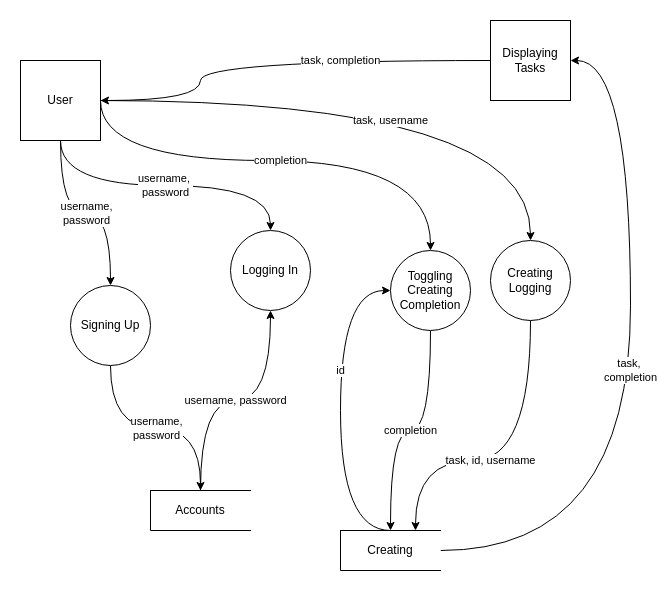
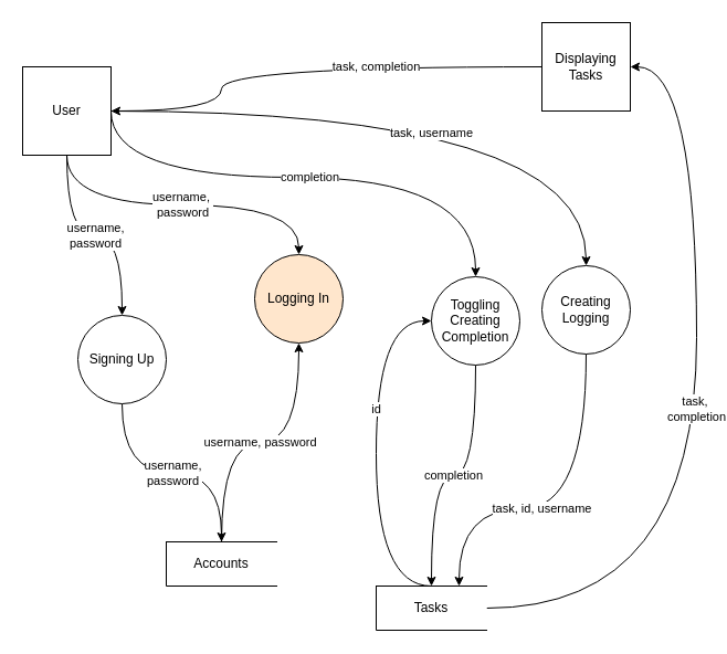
- <mxCell id="11" value="Logging In" style="ellipse;whiteSpace=wrap;html=1;aspect=fixed;" vertex="1" parent="1"><mxGeometry x="230" y="230" width="80" height="80" as="geometry" /></mxCell>
+ <mxCell id="11" value="Logging In" style="ellipse;whiteSpace=wrap;html=1;aspect=fixed;fillColor=#ffe6cc;" vertex="1" parent="1"><mxGeometry x="230" y="230" width="80" height="80" as="geometry" /></mxCell>
- <mxCell id="10" value="Creating" style="html=1;dashed=0;whiteSpace=wrap;shape=partialRectangle;right=0;" parent="1" vertex="1"><mxGeometry x="340" y="530" width="100" height="40" as="geometry" /></mxCell>
+ <mxCell id="10" value="Tasks" style="html=1;dashed=0;whiteSpace=wrap;shape=partialRectangle;right=0;" parent="1" vertex="1"><mxGeometry x="340" y="530" width="100" height="40" as="geometry" /></mxCell>
